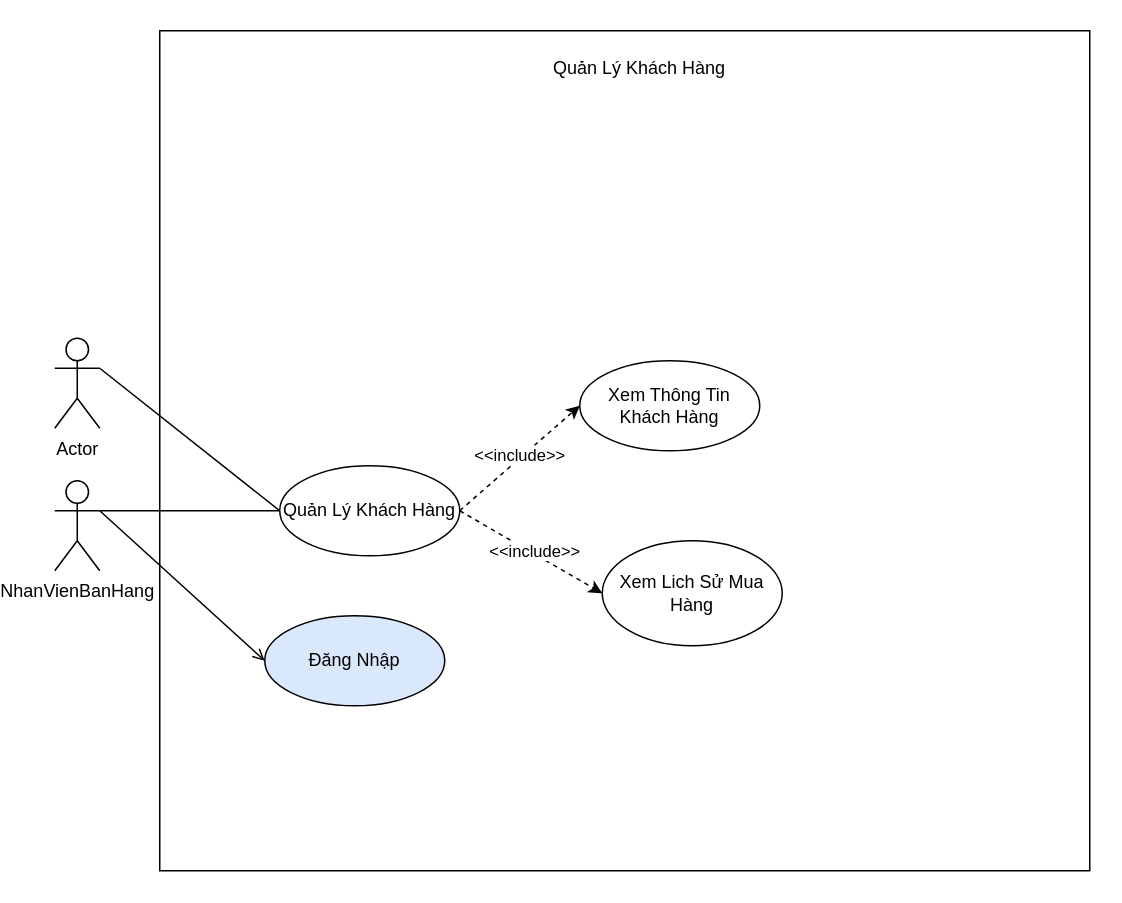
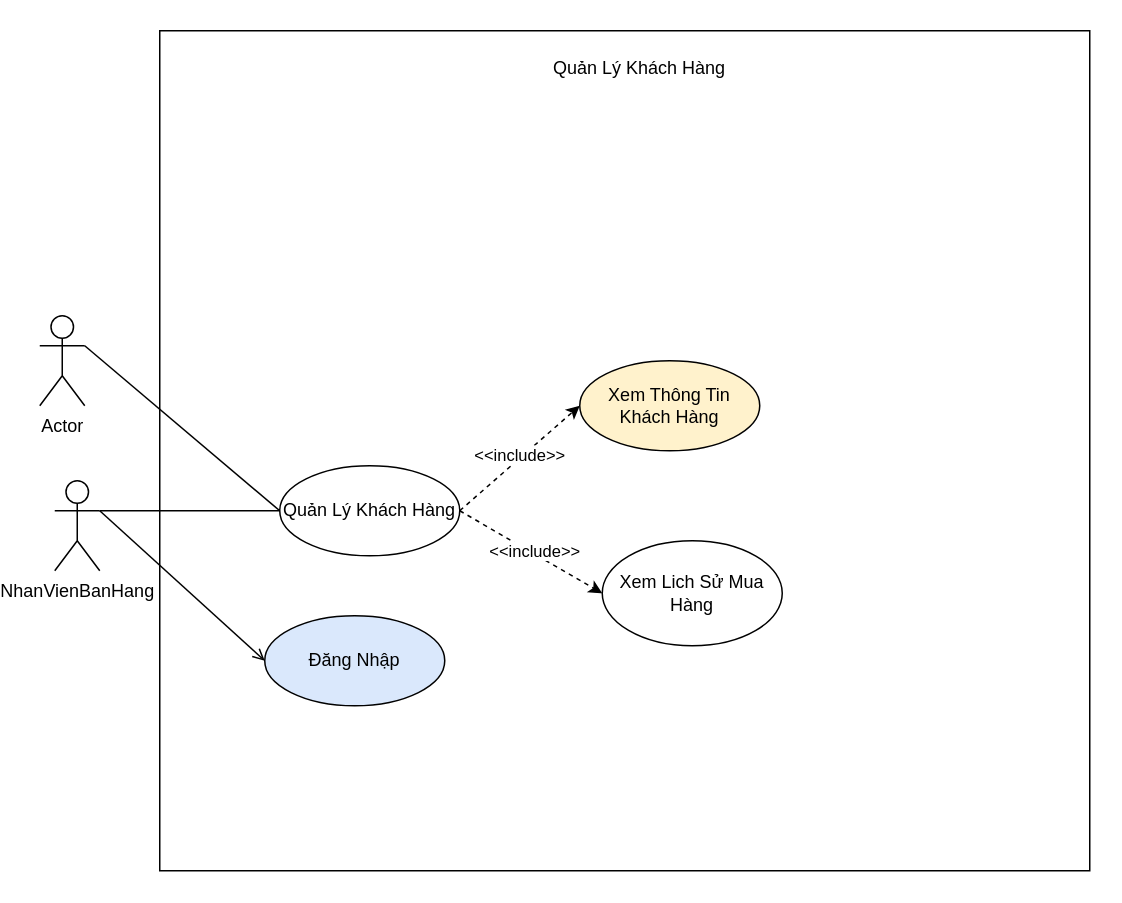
- <mxCell id="15" value="Actor" style="shape=umlActor;verticalLabelPosition=bottom;verticalAlign=top;html=1;outlineConnect=0;" vertex="1" parent="1"><mxGeometry x="30" y="225" width="30" height="60" as="geometry" /></mxCell>
+ <mxCell id="15" value="Actor" style="shape=umlActor;verticalLabelPosition=bottom;verticalAlign=top;html=1;outlineConnect=0;" vertex="1" parent="1"><mxGeometry x="20" y="210" width="30" height="60" as="geometry" /></mxCell>
- <mxCell id="6" value="Xem Thông Tin Khách Hàng" style="ellipse;whiteSpace=wrap;html=1;" vertex="1" parent="1"><mxGeometry x="380" y="240" width="120" height="60" as="geometry" /></mxCell>
+ <mxCell id="6" value="Xem Thông Tin Khách Hàng" style="ellipse;whiteSpace=wrap;html=1;fillColor=#fff2cc;" vertex="1" parent="1"><mxGeometry x="380" y="240" width="120" height="60" as="geometry" /></mxCell>
